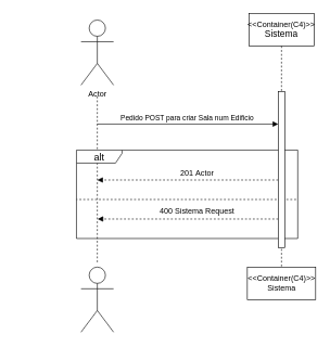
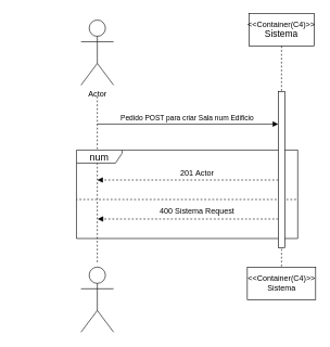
- <mxCell id="7" value="&lt;font style=&quot;font-size: 15px;&quot;&gt;alt&lt;/font&gt;" style="shape=umlFrame;whiteSpace=wrap;html=1;pointerEvents=0;recursiveResize=0;container=1;collapsible=0;width=70;align=center;height=20;" parent="1" vertex="1"><mxGeometry x="117" y="230" width="340" height="136" as="geometry" /></mxCell>
+ <mxCell id="7" value="&lt;font style=&quot;font-size: 15px;&quot;&gt;num&lt;/font&gt;" style="shape=umlFrame;whiteSpace=wrap;html=1;pointerEvents=0;recursiveResize=0;container=1;collapsible=0;width=70;align=center;height=20;" parent="1" vertex="1"><mxGeometry x="117" y="230" width="340" height="136" as="geometry" /></mxCell>
